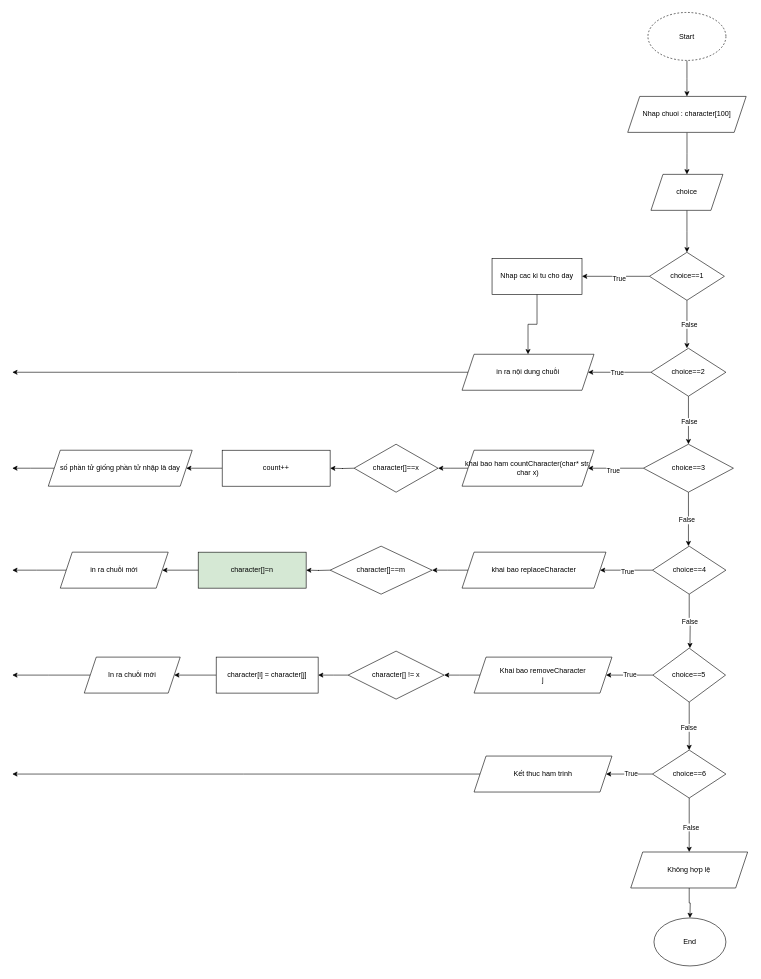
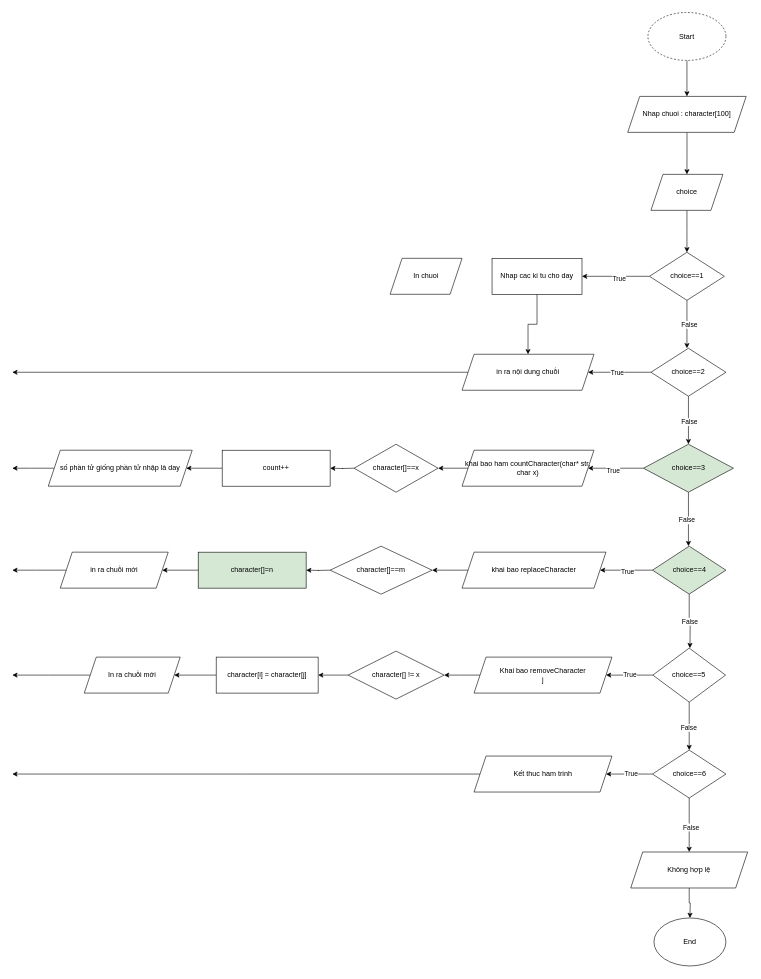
+ <mxCell id="28" value="In chuoi" style="shape=parallelogram;perimeter=parallelogramPerimeter;whiteSpace=wrap;html=1;fixedSize=1;" parent="1" vertex="1"><mxGeometry x="650" y="430" width="120" height="60" as="geometry" /></mxCell>
- <mxCell id="22" value="choice==3" style="rhombus;whiteSpace=wrap;html=1;" parent="1" vertex="1"><mxGeometry x="1072.5" y="740" width="150" height="80" as="geometry" /></mxCell>
+ <mxCell id="22" value="choice==3" style="rhombus;whiteSpace=wrap;html=1;fillColor=#d5e8d4;" parent="1" vertex="1"><mxGeometry x="1072.5" y="740" width="150" height="80" as="geometry" /></mxCell>
- <mxCell id="35" value="choice==4" style="rhombus;whiteSpace=wrap;html=1;" parent="1" vertex="1"><mxGeometry x="1087.5" y="910" width="122.5" height="80" as="geometry" /></mxCell>
+ <mxCell id="35" value="choice==4" style="rhombus;whiteSpace=wrap;html=1;fillColor=#d5e8d4;" parent="1" vertex="1"><mxGeometry x="1087.5" y="910" width="122.5" height="80" as="geometry" /></mxCell>
